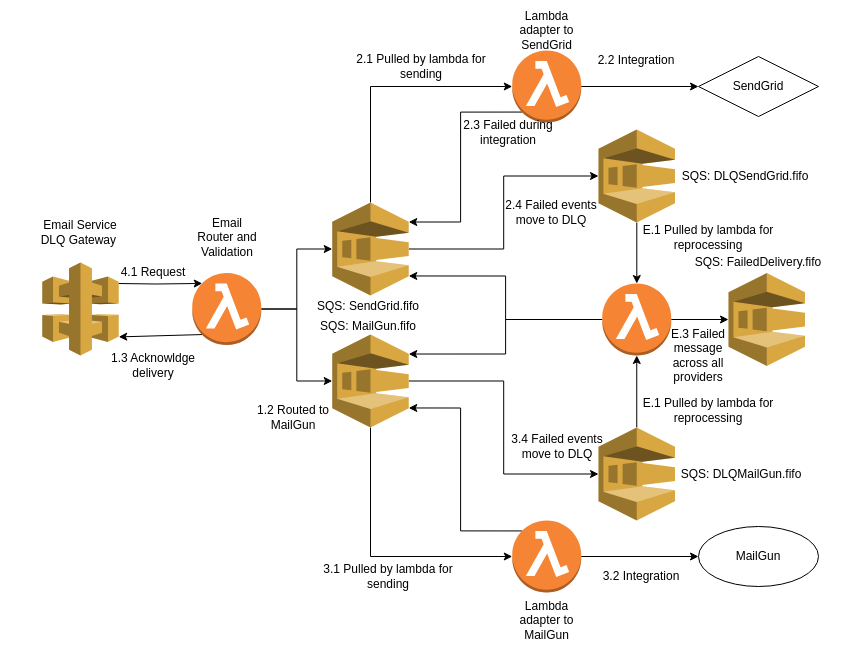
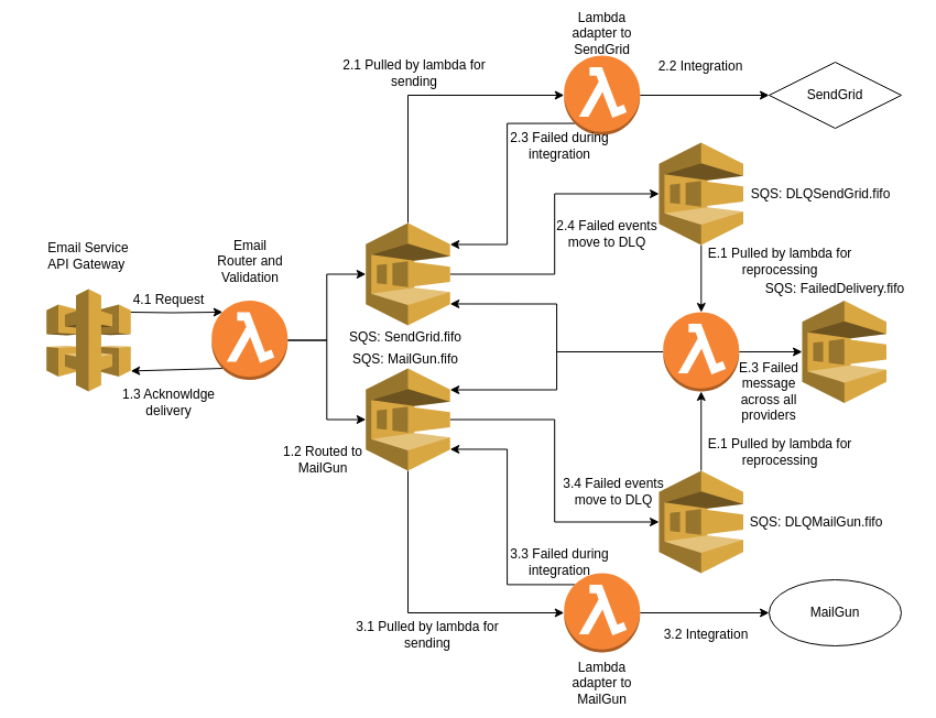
- <mxCell id="43" value="2.1 Pulled by lambda for sending" style="text;html=1;strokeColor=none;fillColor=none;align=center;verticalAlign=middle;whiteSpace=wrap;rounded=0;" vertex="1" parent="1"><mxGeometry x="351" y="56" width="140" height="20" as="geometry" /></mxCell>
+ <mxCell id="43" value="2.1 Pulled by lambda for sending" style="text;html=1;strokeColor=none;fillColor=none;align=center;verticalAlign=middle;whiteSpace=wrap;rounded=0;" vertex="1" parent="1"><mxGeometry x="306" y="56" width="140" height="20" as="geometry" /></mxCell>
- <mxCell id="8" value="Email Service&lt;br&gt;DLQ Gateway&amp;nbsp;" style="text;html=1;strokeColor=none;fillColor=none;align=center;verticalAlign=middle;whiteSpace=wrap;rounded=0;" vertex="1" parent="1"><mxGeometry x="20" y="222" width="120" height="20" as="geometry" /></mxCell>
+ <mxCell id="8" value="Email Service&lt;br&gt;API Gateway&amp;nbsp;" style="text;html=1;strokeColor=none;fillColor=none;align=center;verticalAlign=middle;whiteSpace=wrap;rounded=0;" vertex="1" parent="1"><mxGeometry x="20" y="222" width="120" height="20" as="geometry" /></mxCell>
+ <mxCell id="45" value="3.3 Failed during integration" style="text;html=1;strokeColor=none;fillColor=none;align=center;verticalAlign=middle;whiteSpace=wrap;rounded=0;" vertex="1" parent="1"><mxGeometry x="458" y="500" width="100" height="20" as="geometry" /></mxCell>
